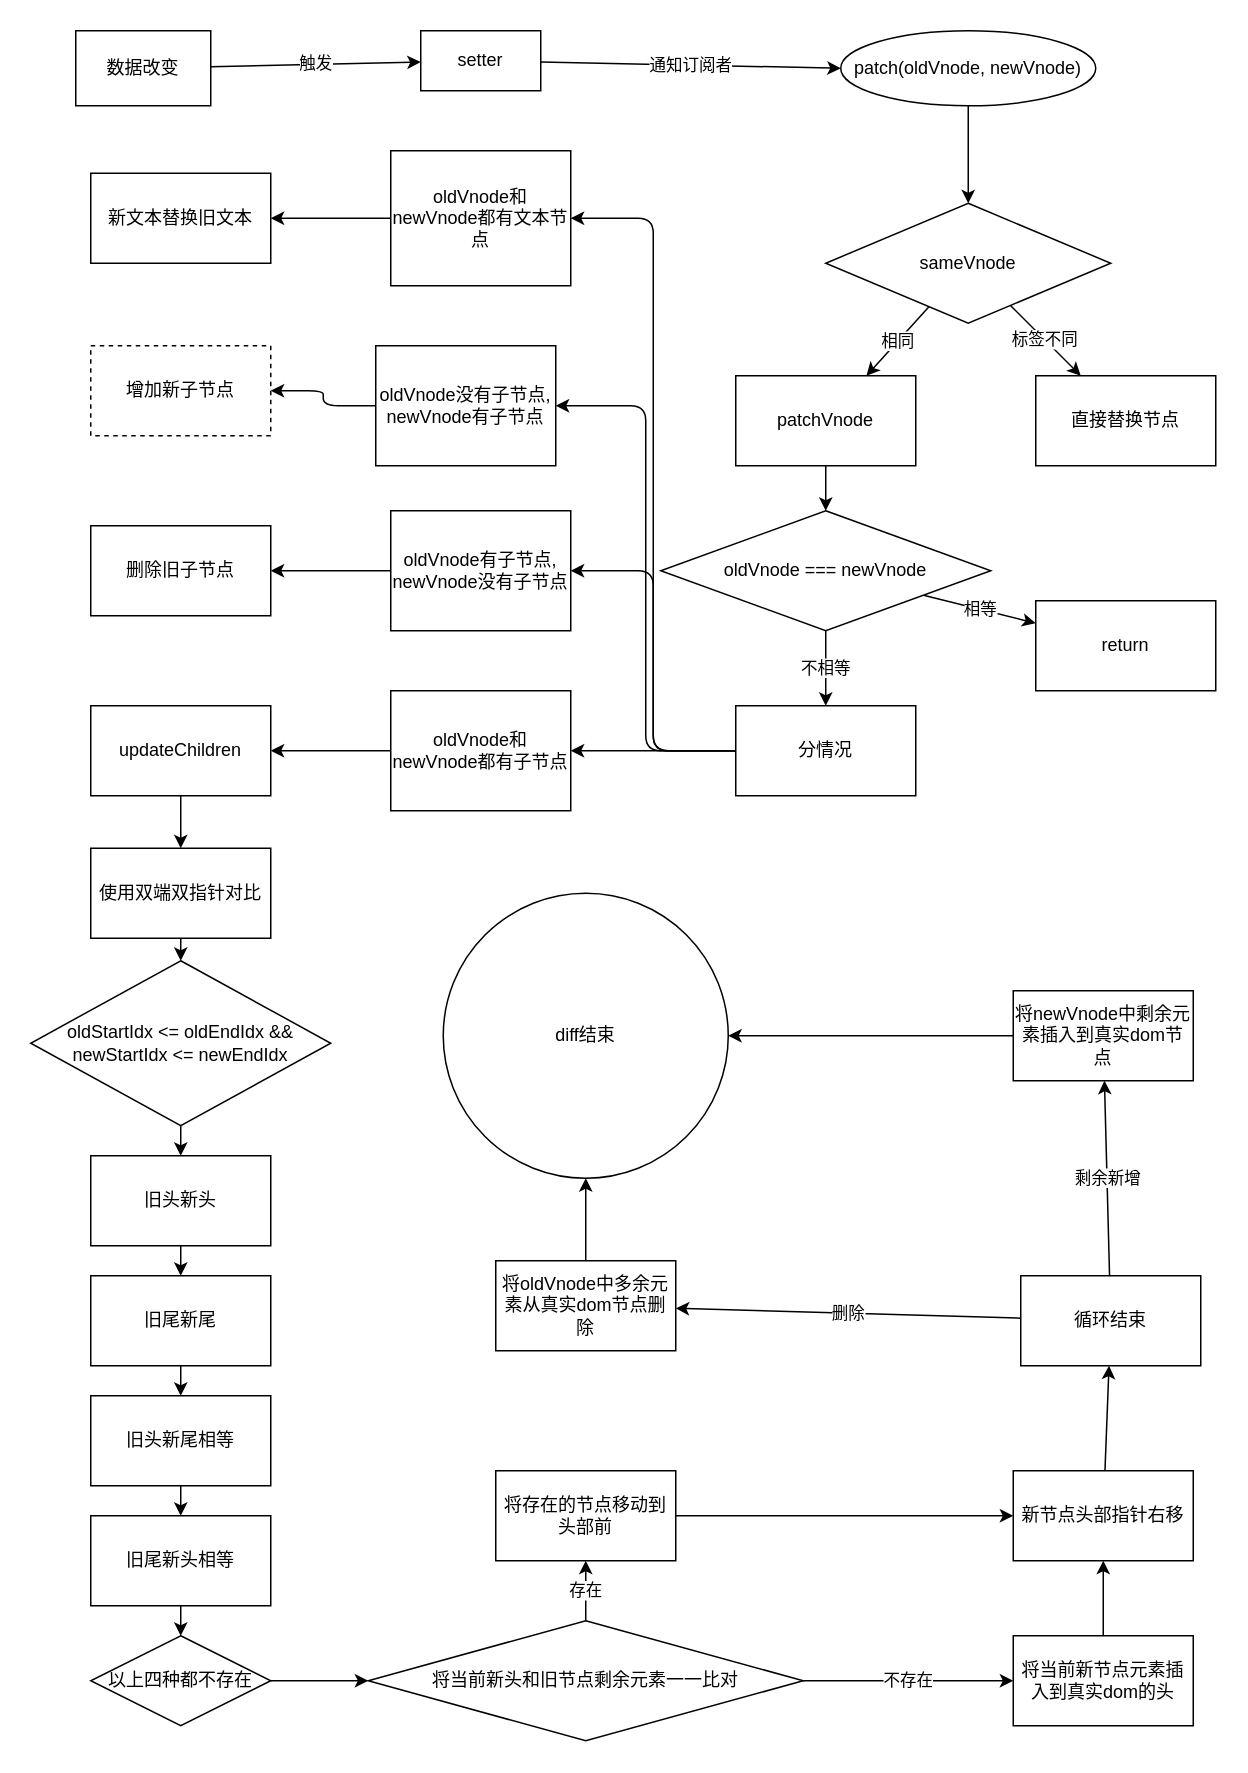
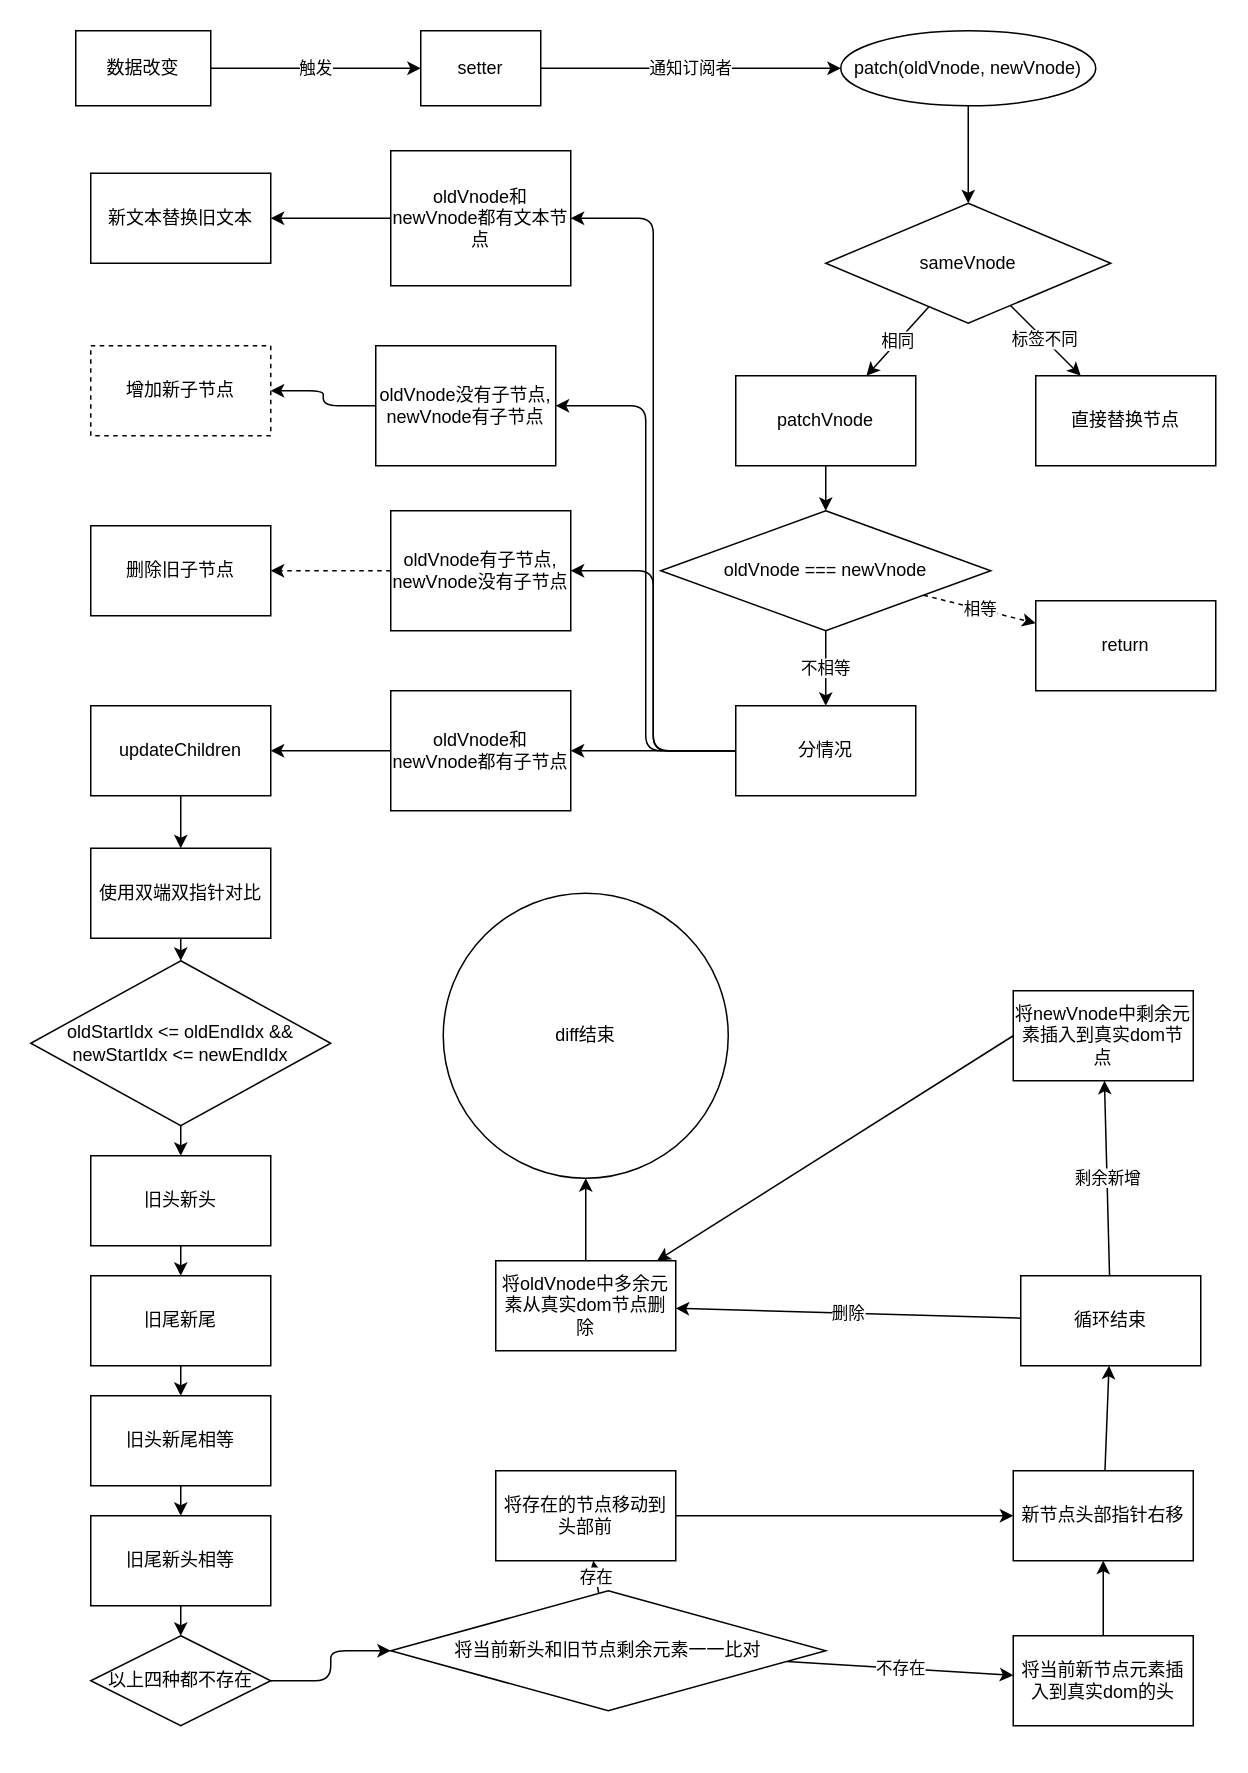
- <mxCell id="5" value="setter" style="whiteSpace=wrap;html=1;rounded=0;" parent="1" vertex="1"><mxGeometry x="280" y="20" width="80" height="40" as="geometry" /></mxCell>
+ <mxCell id="5" value="setter" style="whiteSpace=wrap;html=1;rounded=0;" parent="1" vertex="1"><mxGeometry x="280" y="20" width="80" height="50" as="geometry" /></mxCell>
- <mxCell id="27" value="" style="edgeStyle=elbowEdgeStyle;html=1;" parent="1" source="28" target="33" edge="1"><mxGeometry relative="1" as="geometry" /></mxCell>
+ <mxCell id="27" value="" style="edgeStyle=elbowEdgeStyle;html=1;dashed=1;" parent="1" source="28" target="33" edge="1"><mxGeometry relative="1" as="geometry" /></mxCell>
- <mxCell id="14" value="相等" style="edgeStyle=none;html=1;" parent="1" source="16" target="17" edge="1"><mxGeometry relative="1" as="geometry" /></mxCell>
+ <mxCell id="14" value="相等" style="edgeStyle=none;html=1;dashed=1;" parent="1" source="16" target="17" edge="1"><mxGeometry relative="1" as="geometry" /></mxCell>
- <mxCell id="62" style="edgeStyle=none;html=1;exitX=0;exitY=0.5;exitDx=0;exitDy=0;entryX=1;entryY=0.5;entryDx=0;entryDy=0;fontColor=default;" parent="1" source="63" target="66" edge="1"><mxGeometry relative="1" as="geometry" /></mxCell>
+ <mxCell id="62" style="edgeStyle=none;html=1;exitX=0;exitY=0.5;exitDx=0;exitDy=0;fontColor=default;" parent="1" source="63" target="65" edge="1"><mxGeometry relative="1" as="geometry" /></mxCell>
- <mxCell id="50" value="将当前新头和旧节点剩余元素一一比对" style="rhombus;whiteSpace=wrap;html=1;rounded=0;" parent="1" vertex="1"><mxGeometry x="245" y="1080" width="290" height="80" as="geometry" /></mxCell>
+ <mxCell id="50" value="将当前新头和旧节点剩余元素一一比对" style="rhombus;whiteSpace=wrap;html=1;rounded=0;" parent="1" vertex="1"><mxGeometry x="260" y="1060" width="290" height="80" as="geometry" /></mxCell>
